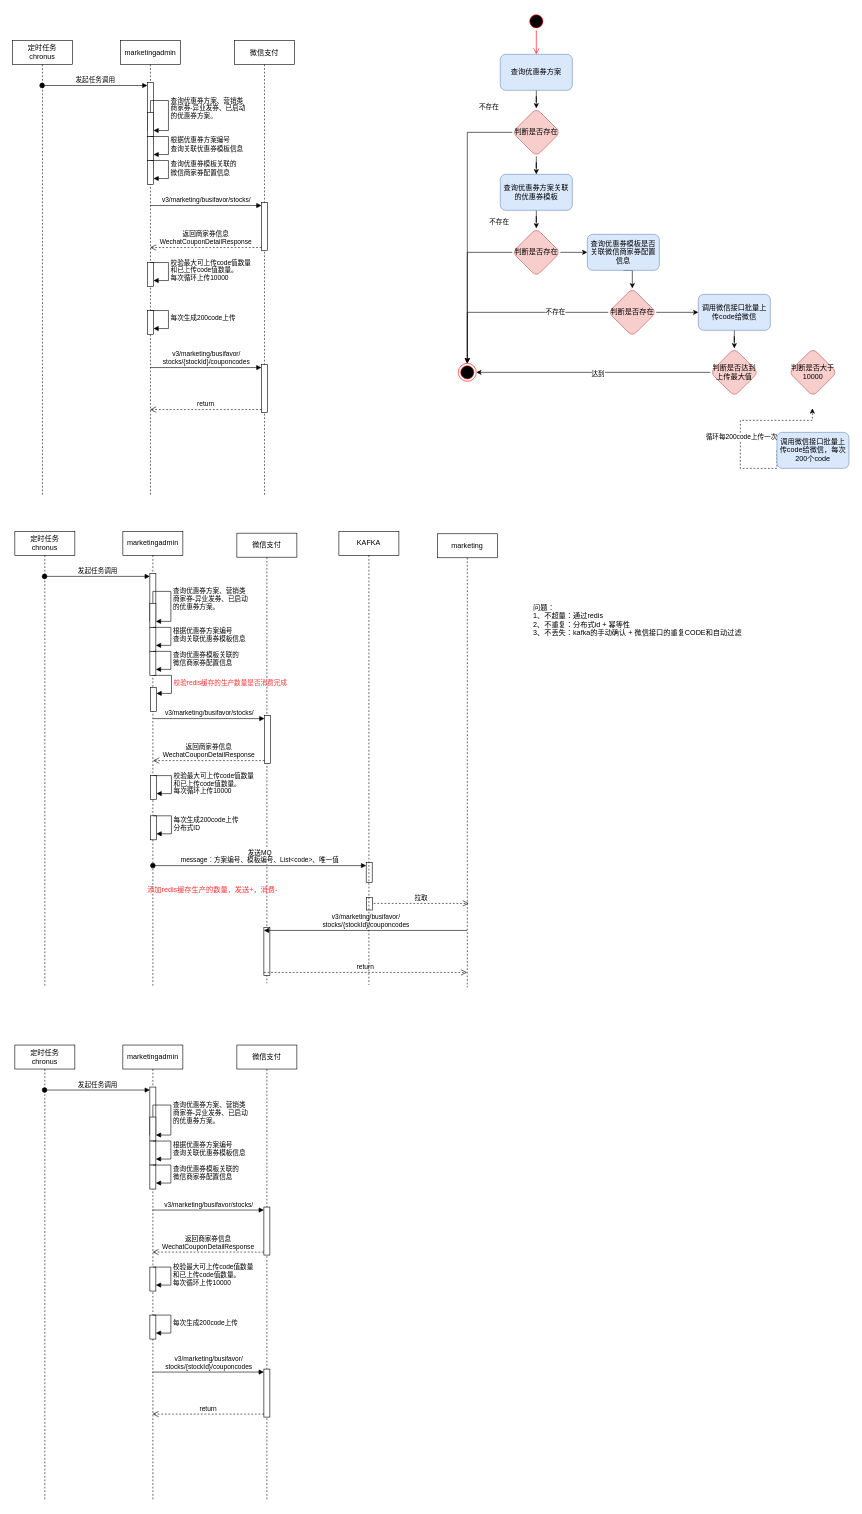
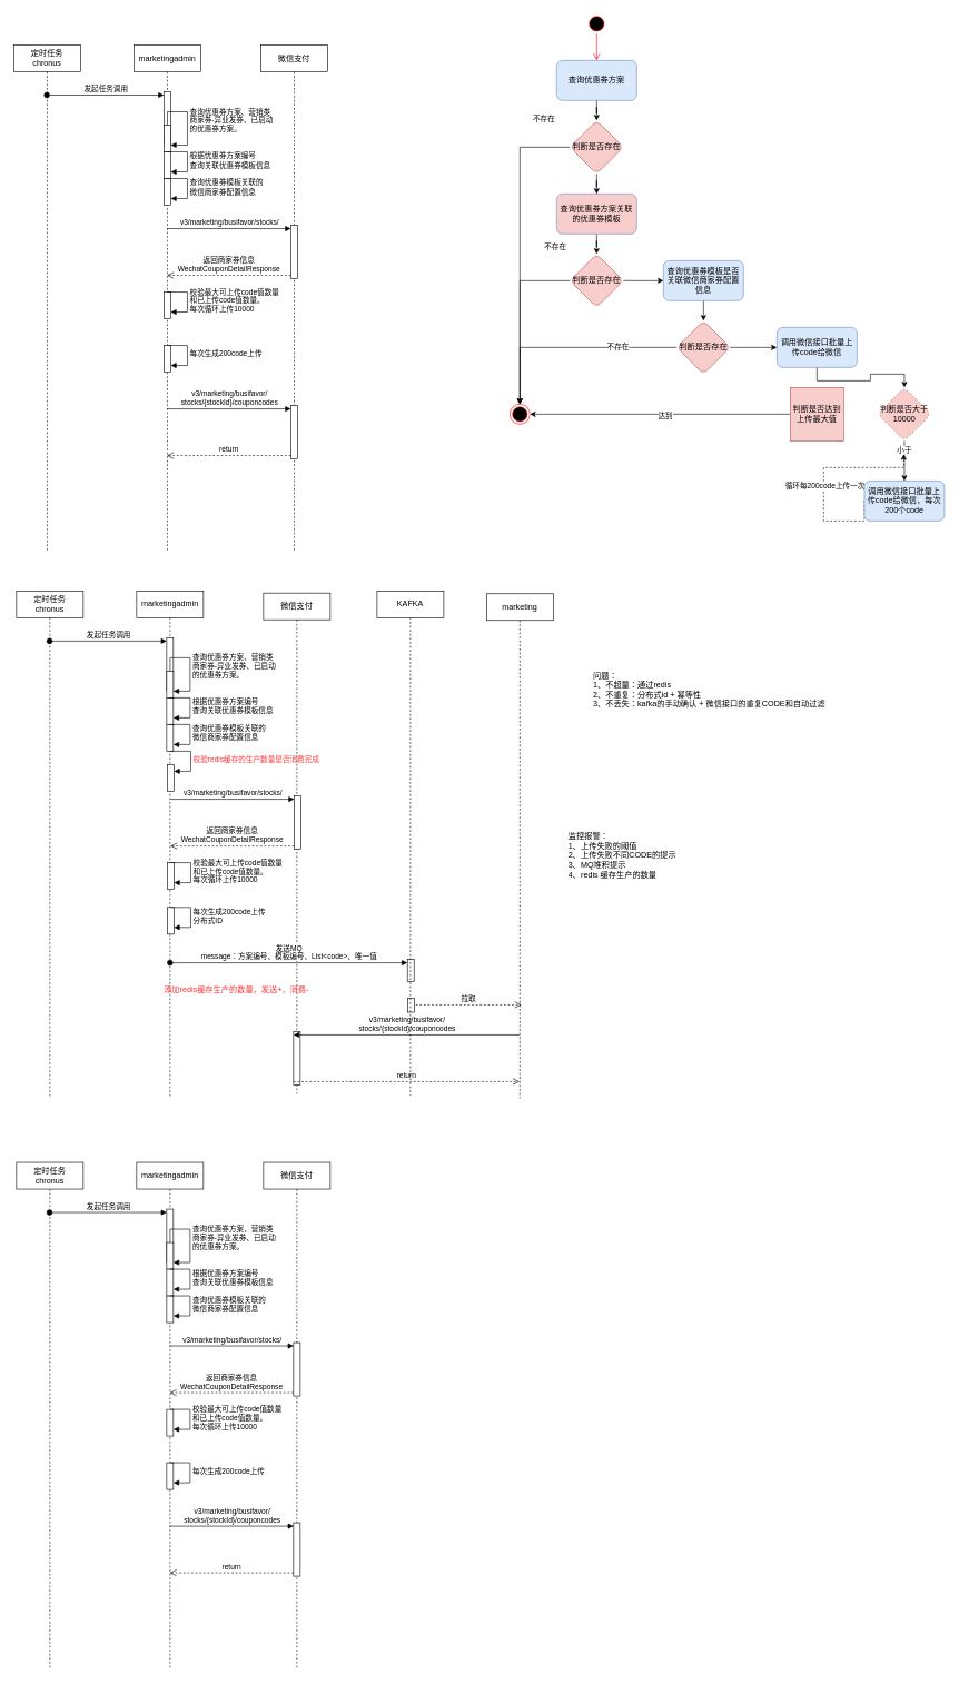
- <mxCell id="33" value="查询优惠券方案关联的优惠券模板" style="whiteSpace=wrap;html=1;rounded=1;fillColor=#dae8fc;strokeColor=#6c8ebf;" parent="1" vertex="1"><mxGeometry x="833" y="290" width="120" height="60" as="geometry" /></mxCell>
+ <mxCell id="33" value="查询优惠券方案关联的优惠券模板" style="whiteSpace=wrap;html=1;rounded=1;fillColor=#f8cecc;strokeColor=#6c8ebf;" parent="1" vertex="1"><mxGeometry x="833" y="290" width="120" height="60" as="geometry" /></mxCell>
- <mxCell id="39" value="查询优惠券模板是否关联微信商家券配置信息" style="whiteSpace=wrap;html=1;rounded=1;fillColor=#dae8fc;strokeColor=#6c8ebf;" parent="1" vertex="1"><mxGeometry x="978" y="390" width="120" height="60" as="geometry" /></mxCell>
+ <mxCell id="39" value="查询优惠券模板是否关联微信商家券配置信息" style="whiteSpace=wrap;html=1;rounded=1;fillColor=#dae8fc;strokeColor=#6c8ebf;" parent="1" vertex="1"><mxGeometry x="993" y="390" width="120" height="60" as="geometry" /></mxCell>
- <mxCell id="44" value="" style="edgeStyle=orthogonalEdgeStyle;rounded=0;orthogonalLoop=1;jettySize=auto;html=1;exitX=0.5;exitY=1;exitDx=0;exitDy=0;" parent="1" source="45" target="48" edge="1"><mxGeometry relative="1" as="geometry" /></mxCell>
+ <mxCell id="44" value="" style="edgeStyle=orthogonalEdgeStyle;rounded=0;orthogonalLoop=1;jettySize=auto;html=1;exitX=0.5;exitY=1;exitDx=0;exitDy=0;" parent="1" source="45" target="54" edge="1"><mxGeometry relative="1" as="geometry" /></mxCell>
- <mxCell id="48" value="判断是否达到上传最大值" style="rhombus;whiteSpace=wrap;html=1;rounded=1;fillColor=#f8cecc;strokeColor=#b85450;" parent="1" vertex="1"><mxGeometry x="1183" y="580" width="80" height="80" as="geometry" /></mxCell>
+ <mxCell id="48" value="判断是否达到上传最大值" style="whiteSpace=wrap;html=1;fillColor=#f8cecc;strokeColor=#b85450;rounded=0;" parent="1" vertex="1"><mxGeometry x="1183" y="580" width="80" height="80" as="geometry" /></mxCell>
- <mxCell id="54" value="判断是否大于10000" style="rhombus;whiteSpace=wrap;html=1;fillColor=#f8cecc;strokeColor=#b85450;rounded=1;" parent="1" vertex="1"><mxGeometry x="1314" y="580" width="80" height="80" as="geometry" /></mxCell>
+ <mxCell id="54" value="判断是否大于10000" style="rhombus;whiteSpace=wrap;html=1;fillColor=#f8cecc;strokeColor=#b85450;rounded=1;dashed=1;" parent="1" vertex="1"><mxGeometry x="1314" y="580" width="80" height="80" as="geometry" /></mxCell>
+ <mxCell id="52" style="edgeStyle=orthogonalEdgeStyle;rounded=0;orthogonalLoop=1;jettySize=auto;html=1;exitX=0.5;exitY=1;exitDx=0;exitDy=0;" parent="1" source="54" target="51" edge="1"><mxGeometry relative="1" as="geometry" /></mxCell>
+ <mxCell id="53" value="小于" style="edgeLabel;html=1;align=center;verticalAlign=middle;resizable=0;points=[];" parent="52" vertex="1" connectable="0"><mxGeometry x="-0.578" y="-1" relative="1" as="geometry"><mxPoint as="offset" /></mxGeometry></mxCell>
+ <mxCell id="86" value="监控报警：&lt;div&gt;1、上传失败的阈值&lt;/div&gt;&lt;div&gt;2、上传失败不同CODE的提示&lt;/div&gt;&lt;div&gt;3、MQ堆积提示&lt;/div&gt;&lt;div&gt;4、redis 缓存生产的数量&lt;/div&gt;" style="text;html=1;align=left;verticalAlign=middle;resizable=0;points=[];autosize=1;strokeColor=none;fillColor=none;" parent="1" vertex="1"><mxGeometry x="849" y="1239" width="179" height="84" as="geometry" /></mxCell>
